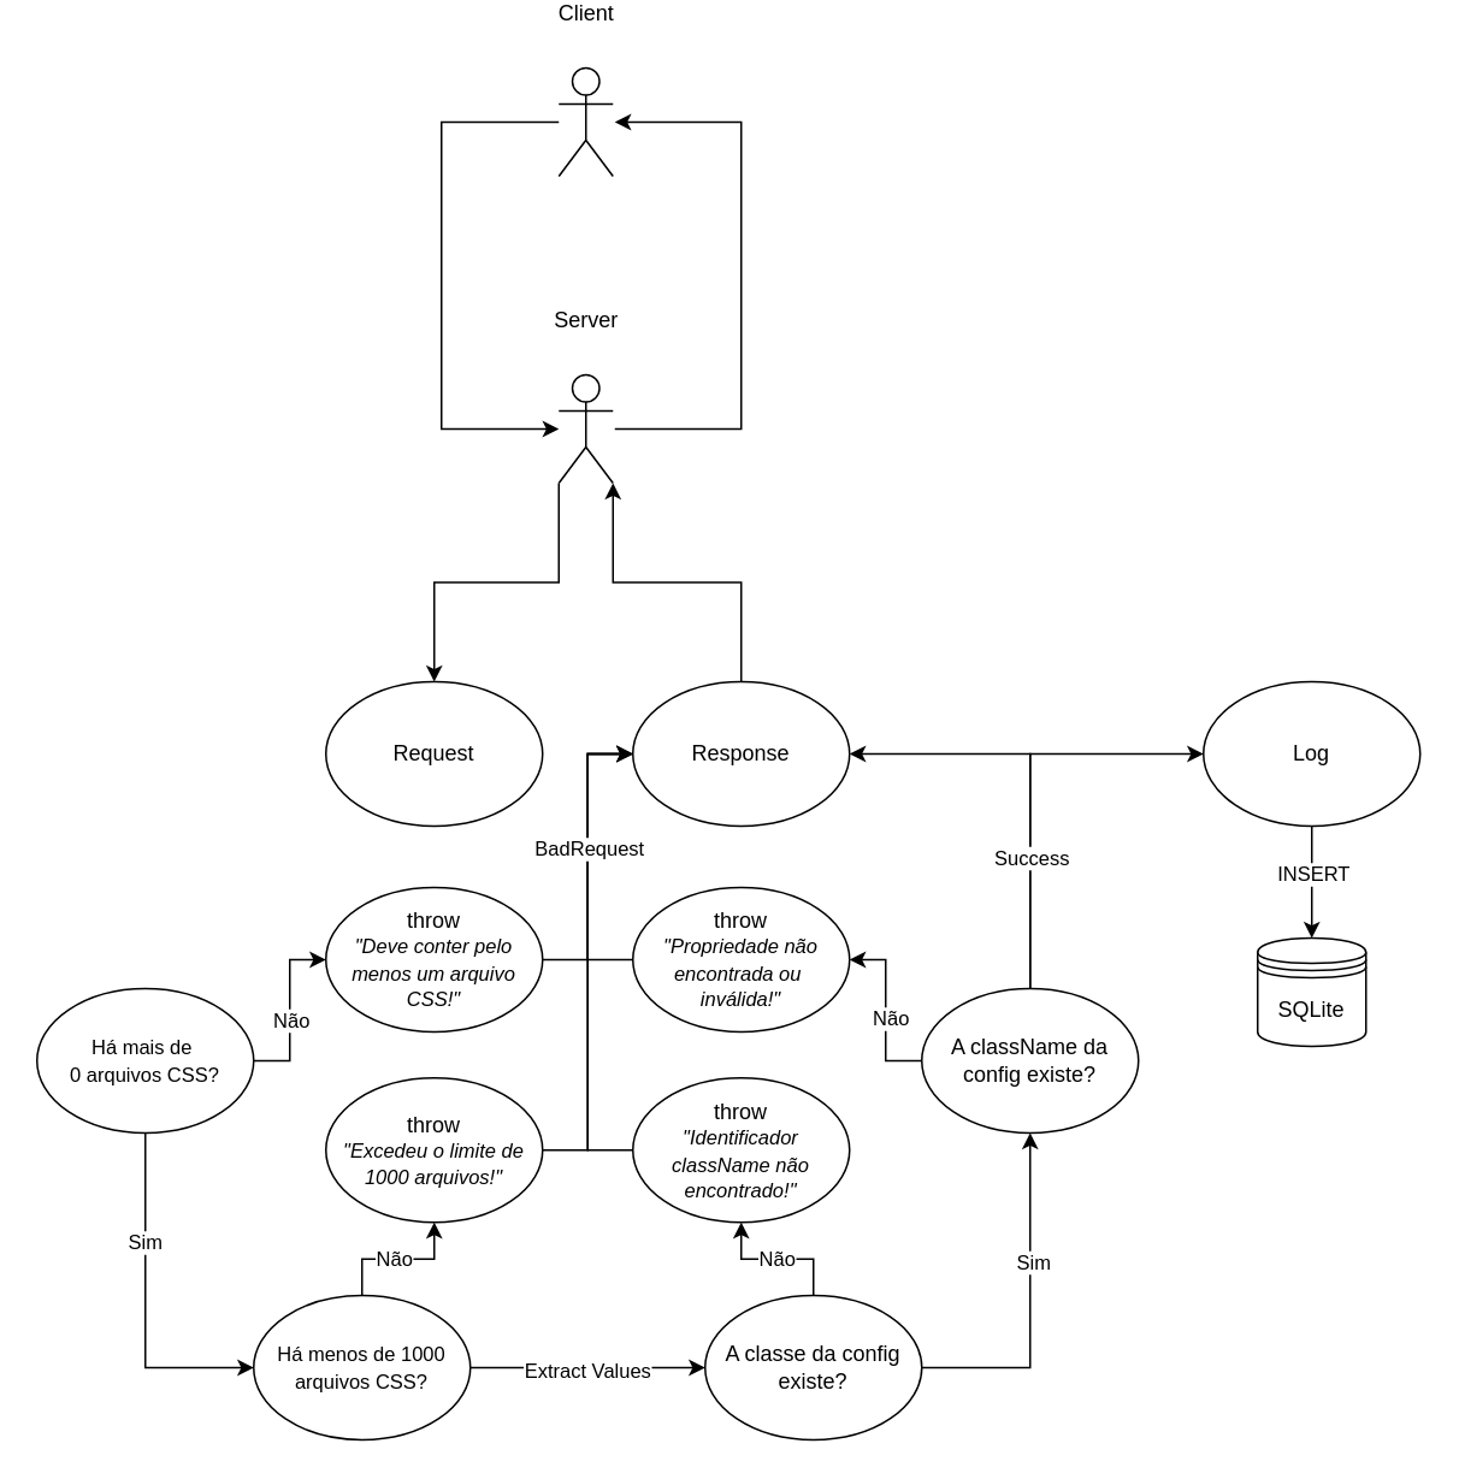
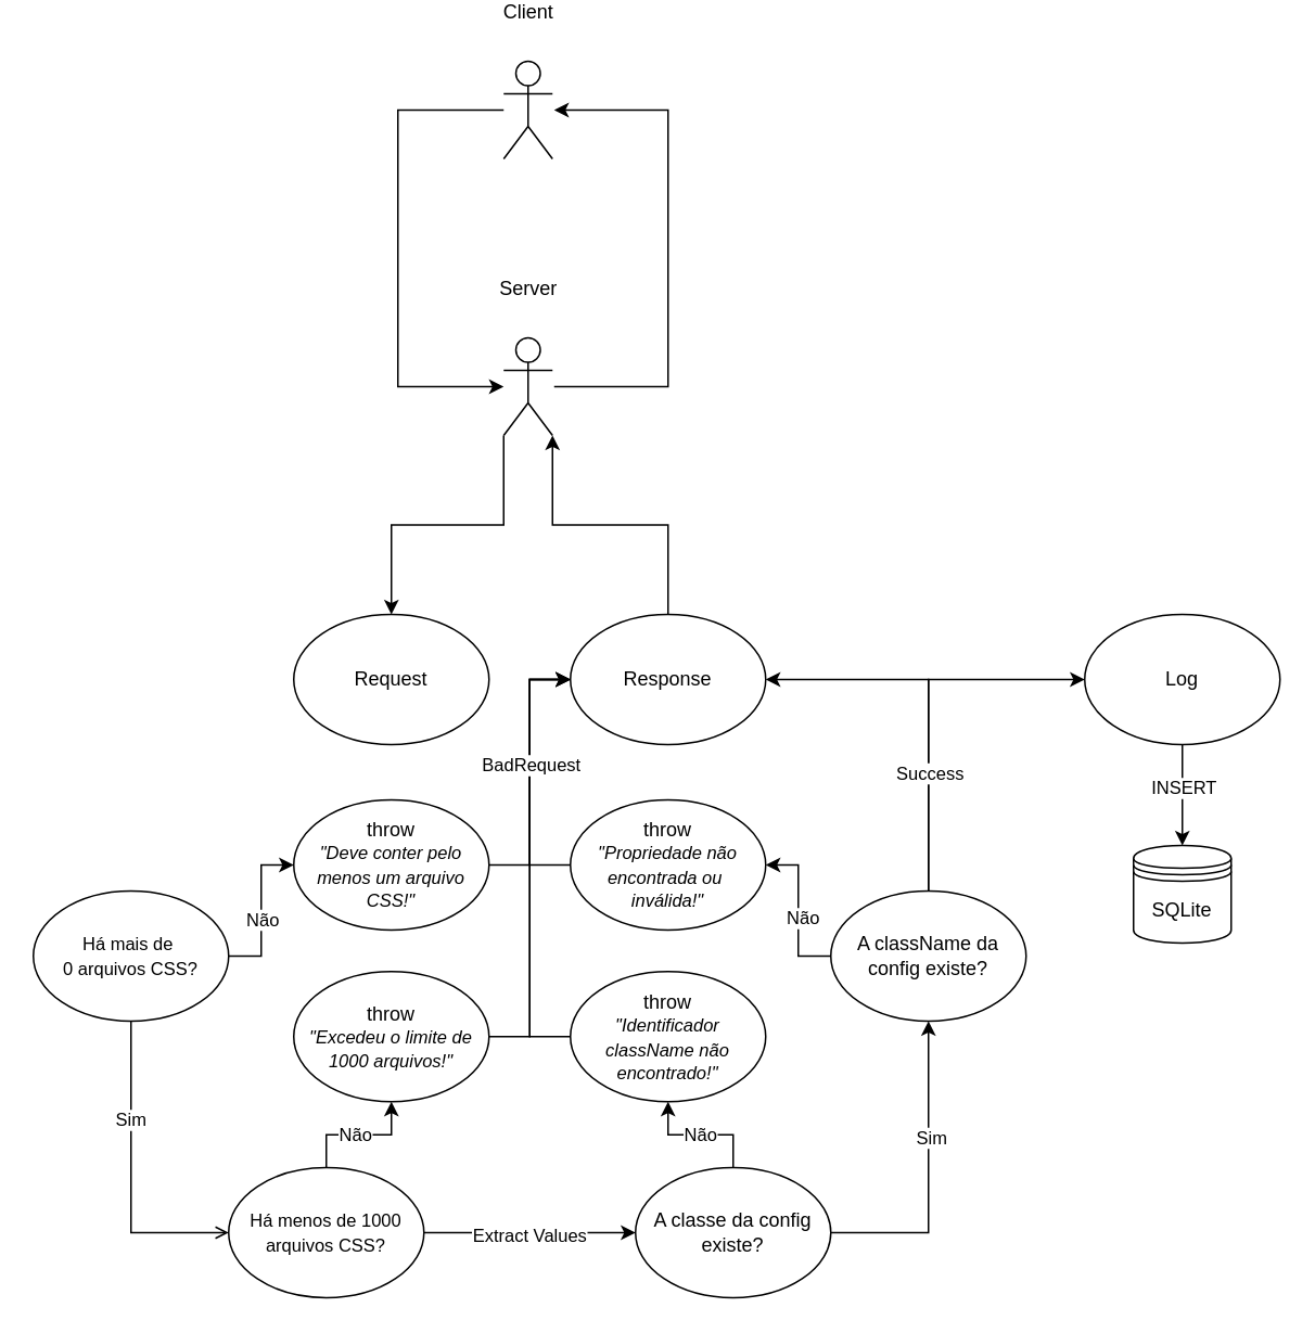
- <mxCell id="8" style="edgeStyle=orthogonalEdgeStyle;rounded=0;orthogonalLoop=1;jettySize=auto;html=1;entryX=0;entryY=0.5;entryDx=0;entryDy=0;" edge="1" parent="1" source="12" target="19"><mxGeometry relative="1" as="geometry" /></mxCell>
+ <mxCell id="8" style="edgeStyle=orthogonalEdgeStyle;rounded=0;orthogonalLoop=1;jettySize=auto;html=1;entryX=0;entryY=0.5;entryDx=0;entryDy=0;endArrow=open;" edge="1" parent="1" source="12" target="19"><mxGeometry relative="1" as="geometry" /></mxCell>
